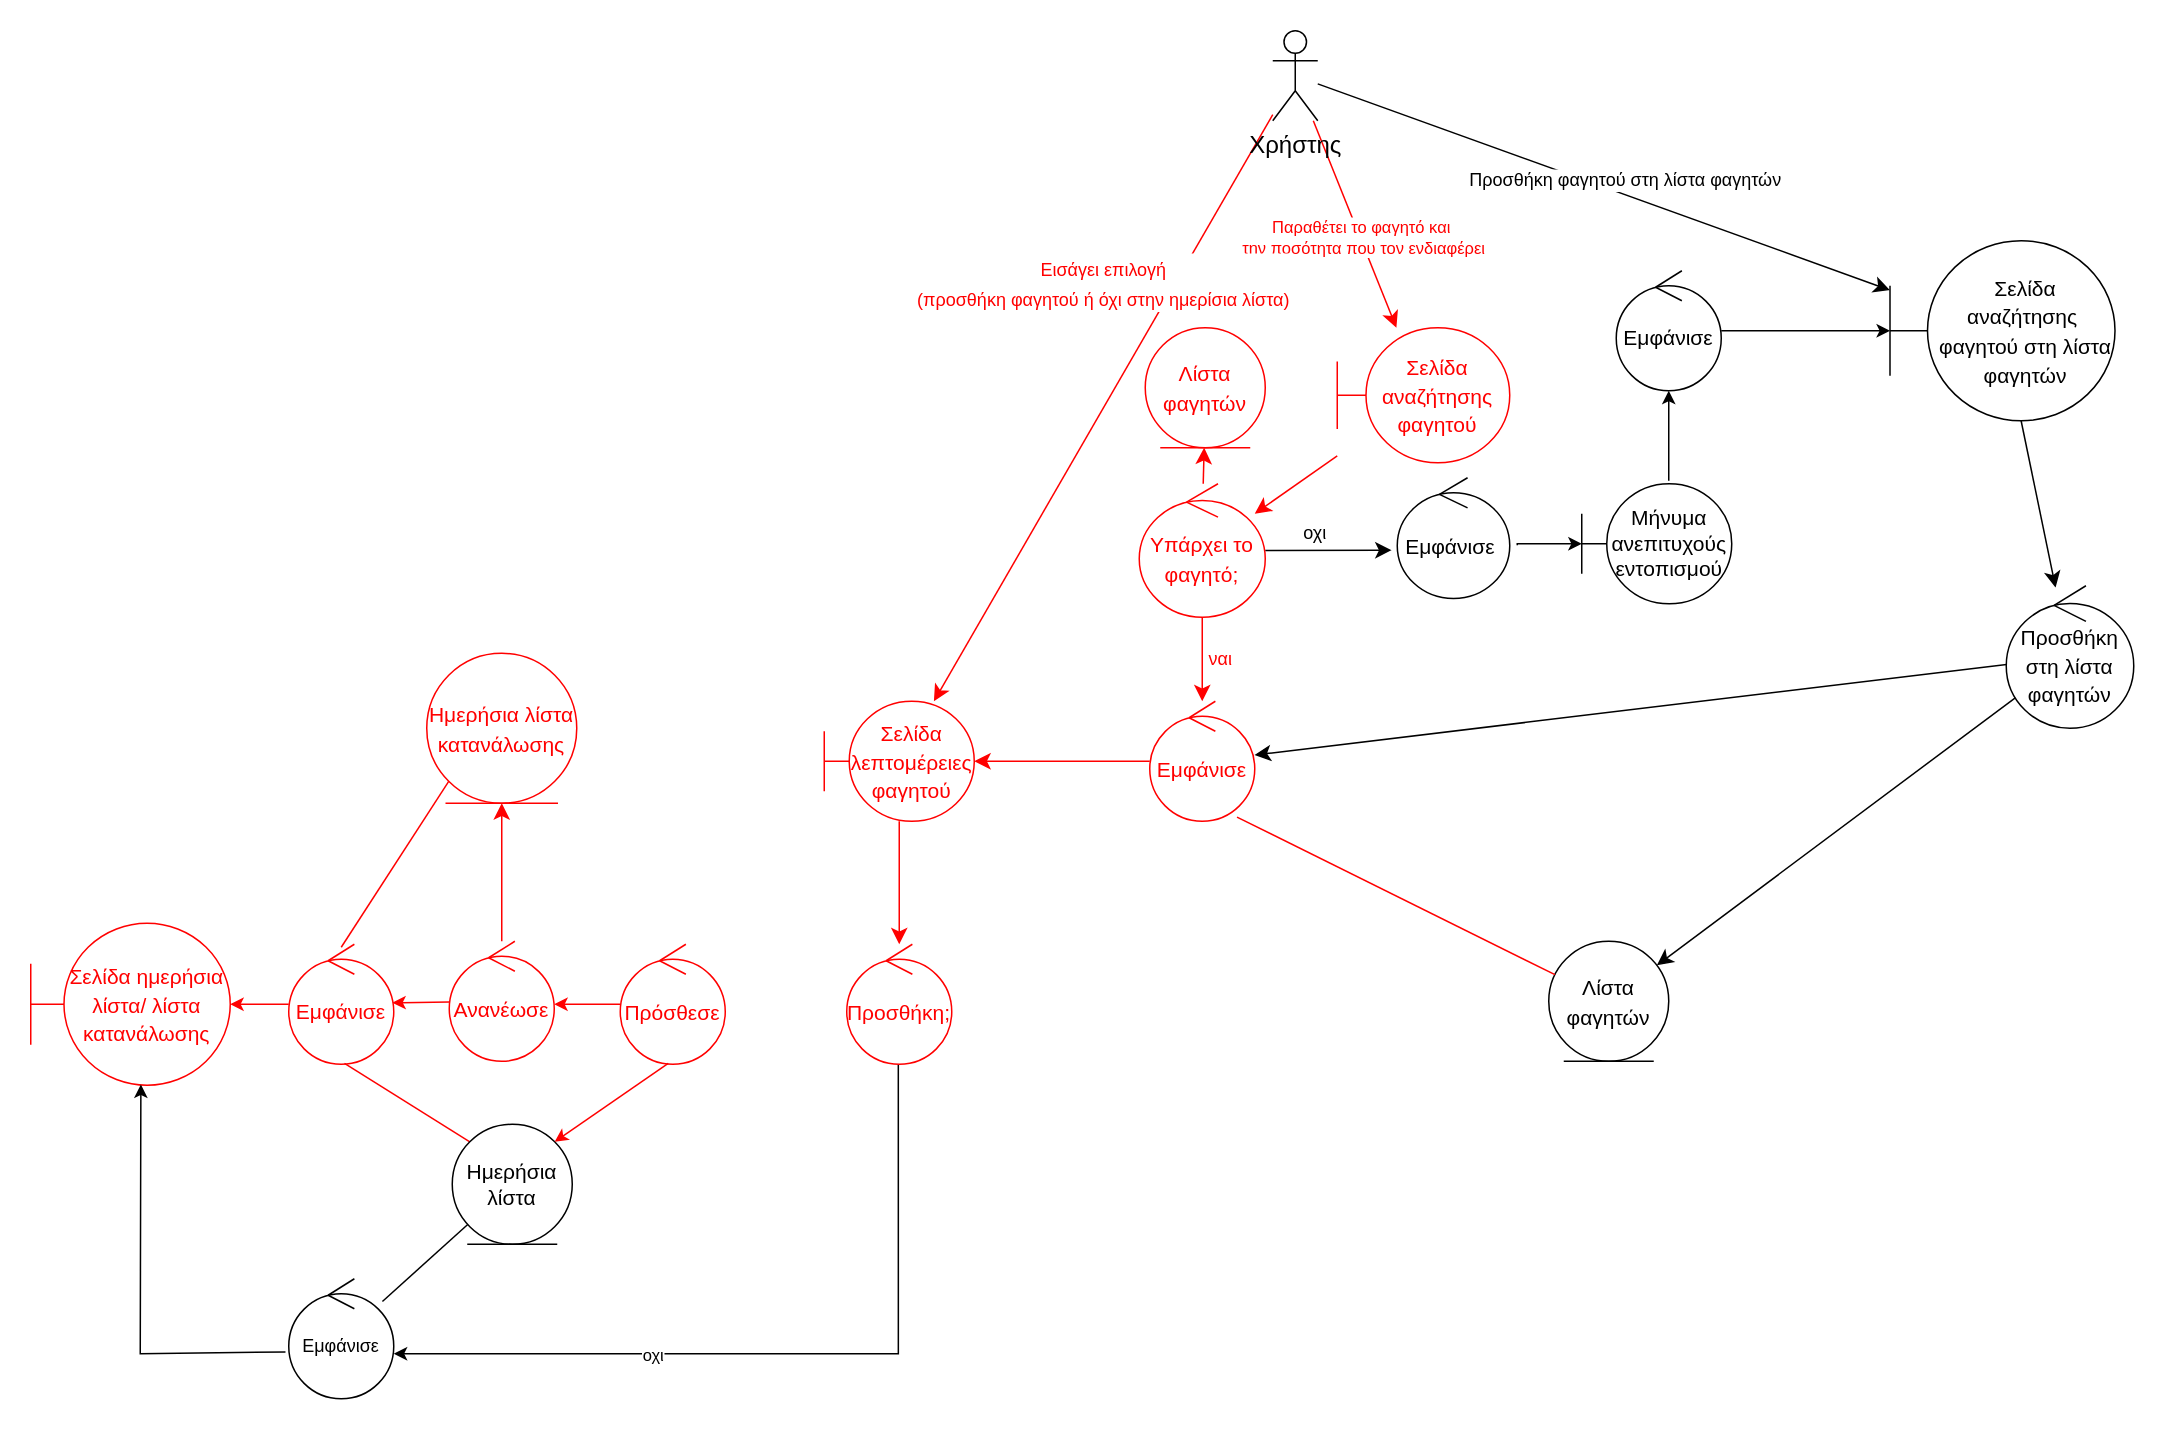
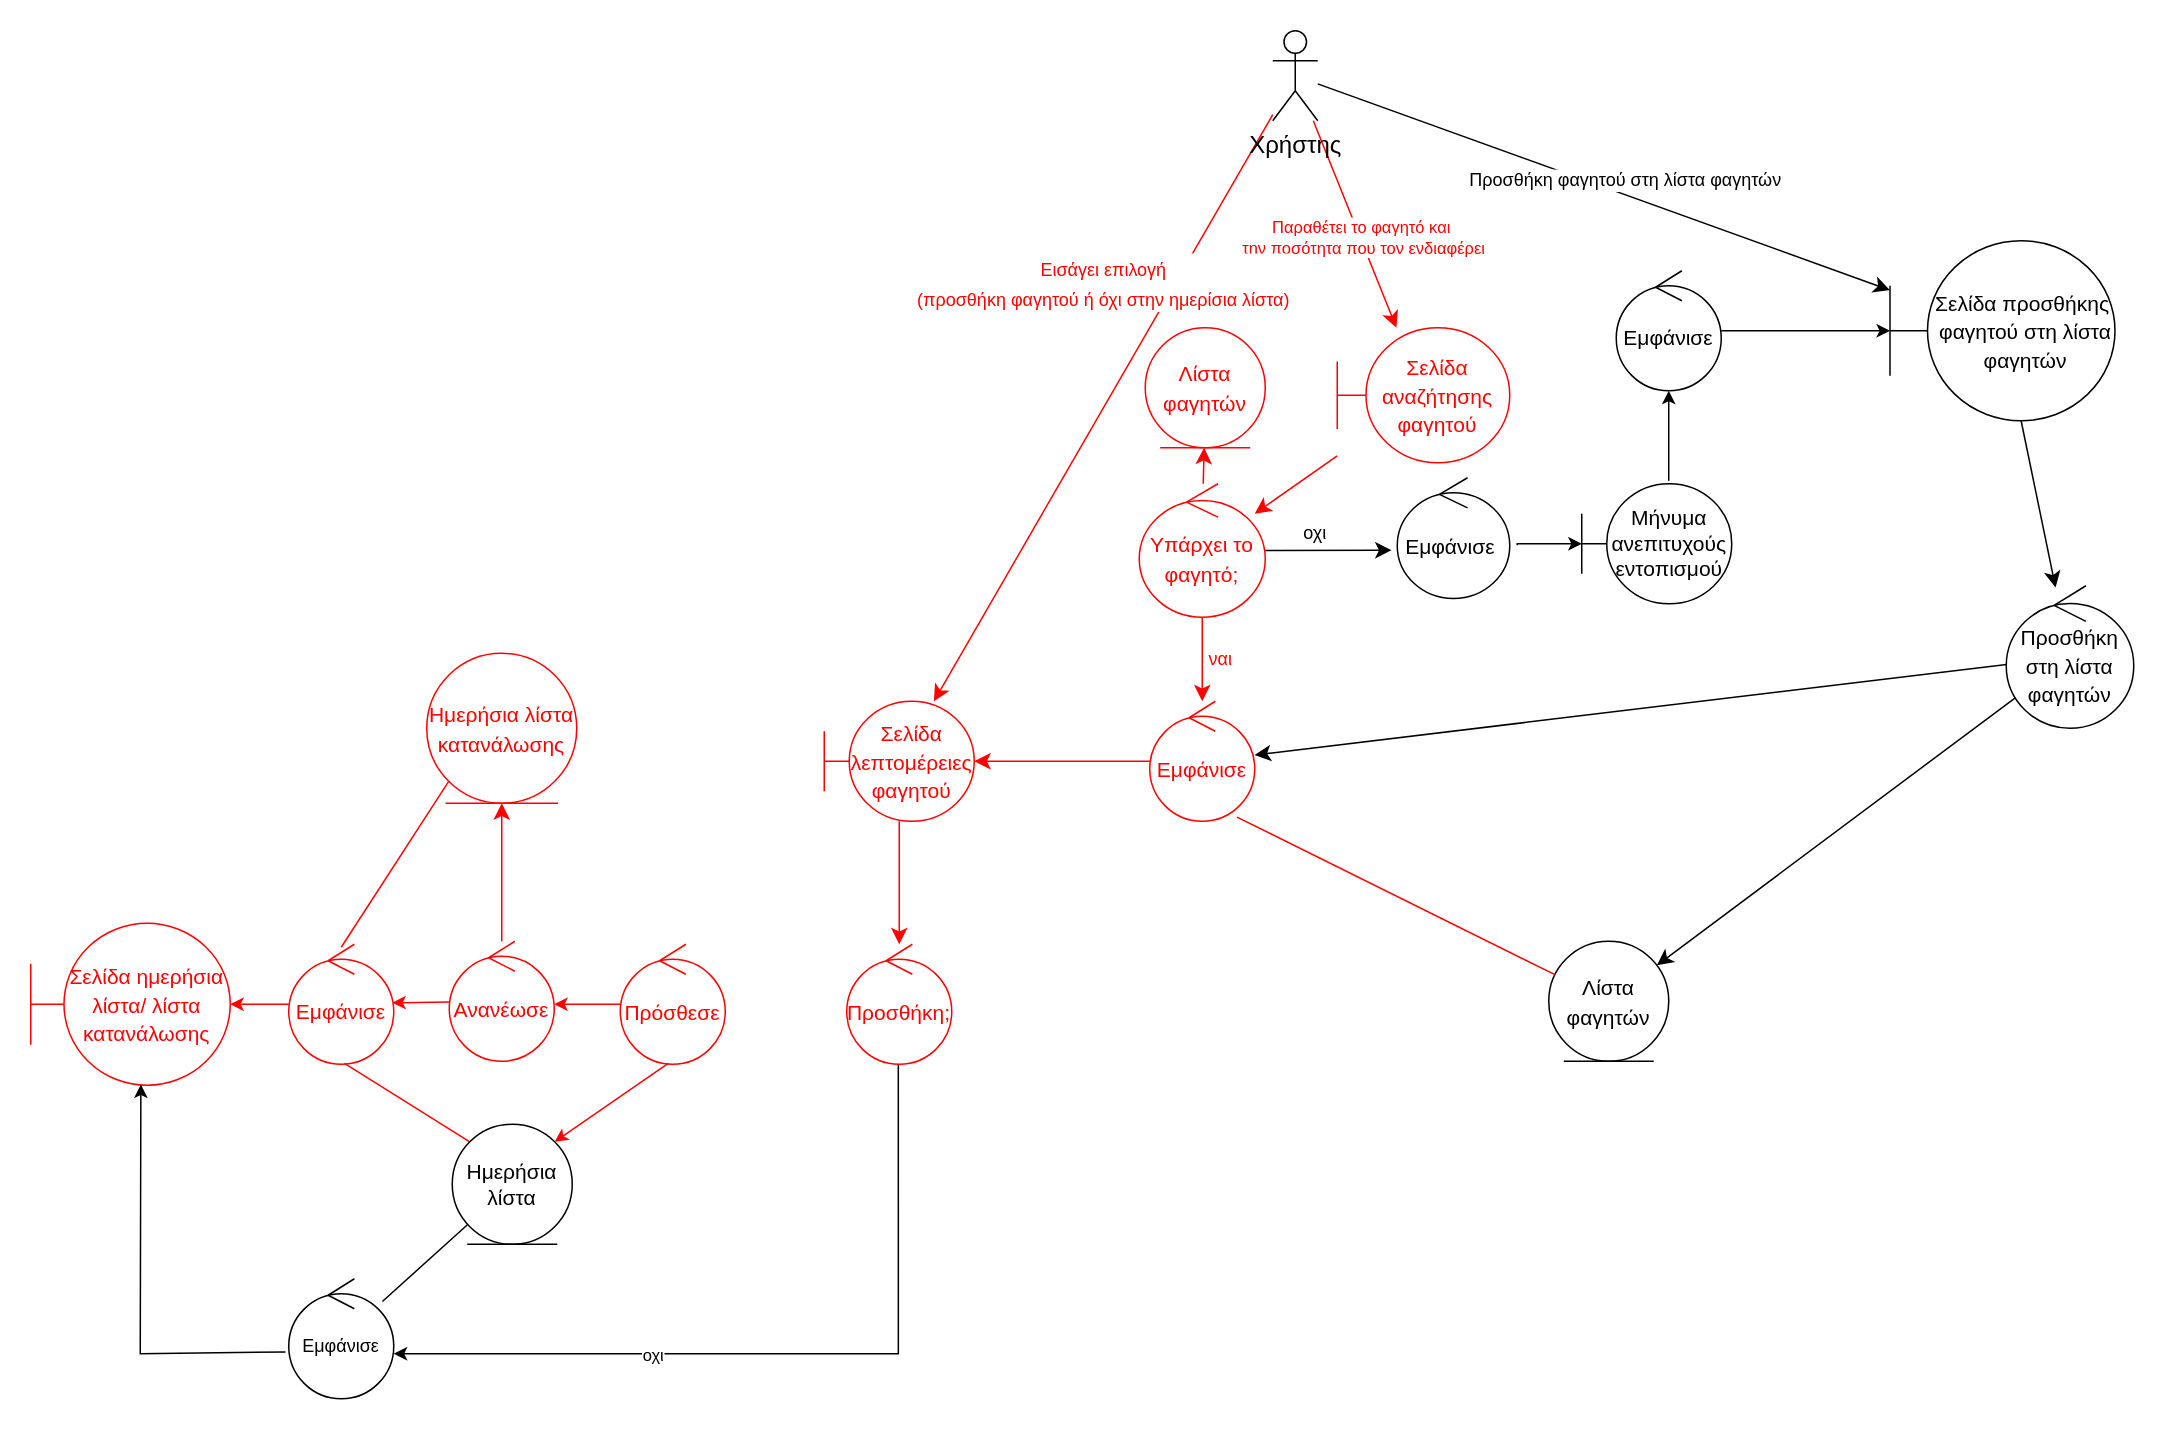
- <mxCell id="29" value="&lt;font style=&quot;font-size: 14px;&quot;&gt;Σελίδα αναζήτησης&amp;nbsp; φαγητού στη λίστα φαγητών&lt;/font&gt;" style="shape=umlBoundary;fontSize=16;html=1;whiteSpace=wrap;horizontal=1;labelBackgroundColor=none;labelBorderColor=none;spacingTop=0;spacing=0;spacingRight=0;spacingLeft=5;" parent="1" vertex="1"><mxGeometry x="1259.5" y="160" width="150" height="120" as="geometry" /></mxCell>
+ <mxCell id="29" value="&lt;font style=&quot;font-size: 14px;&quot;&gt;Σελίδα προσθήκης&amp;nbsp; φαγητού στη λίστα φαγητών&lt;/font&gt;" style="shape=umlBoundary;fontSize=16;html=1;whiteSpace=wrap;horizontal=1;labelBackgroundColor=none;labelBorderColor=none;spacingTop=0;spacing=0;spacingRight=0;spacingLeft=5;" parent="1" vertex="1"><mxGeometry x="1259.5" y="160" width="150" height="120" as="geometry" /></mxCell>
